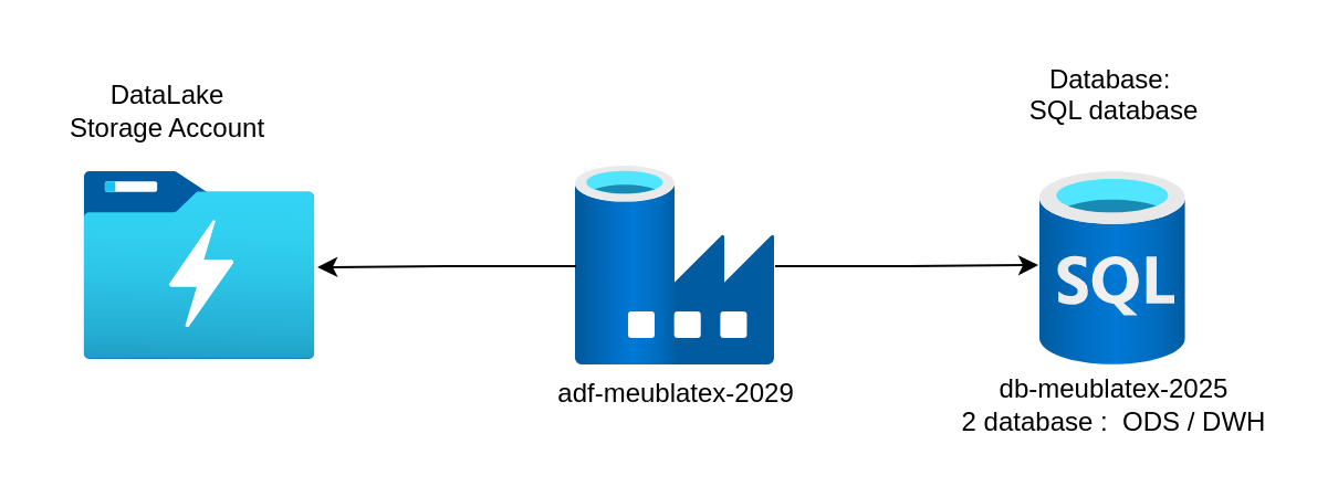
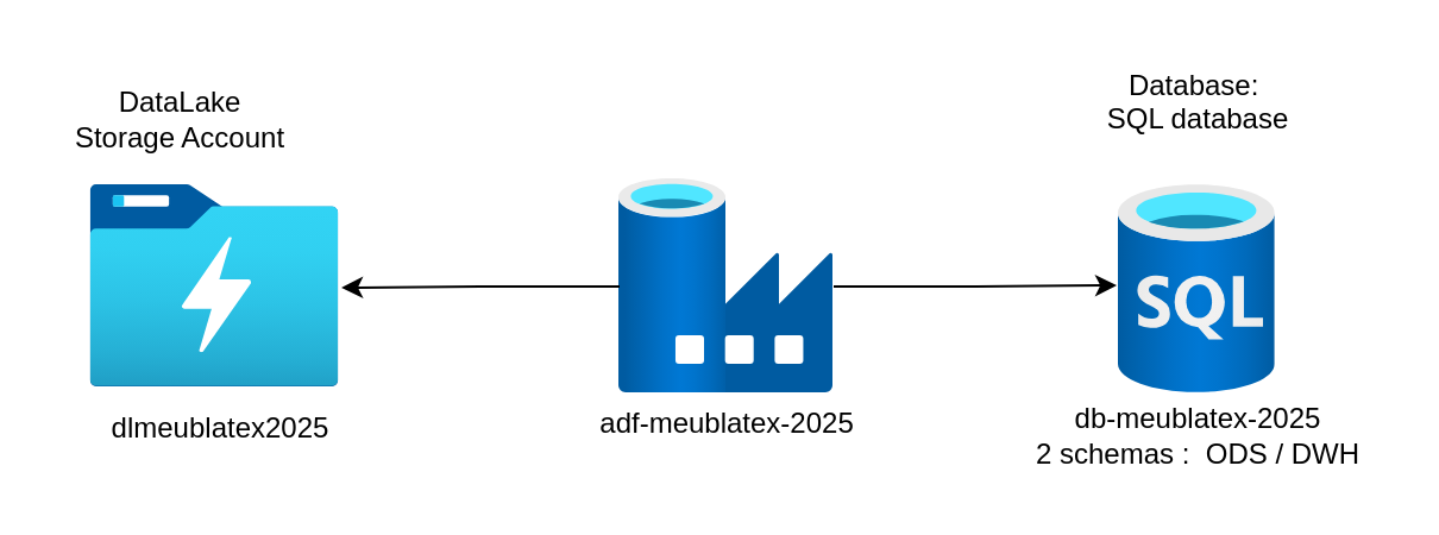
- <mxCell id="8" value="adf-meublatex-2029" style="text;html=1;align=center;verticalAlign=middle;resizable=0;points=[];autosize=1;strokeColor=none;fillColor=none;" vertex="1" parent="1"><mxGeometry x="240" y="162.5" width="130" height="30" as="geometry" /></mxCell>
+ <mxCell id="8" value="adf-meublatex-2025" style="text;html=1;align=center;verticalAlign=middle;resizable=0;points=[];autosize=1;strokeColor=none;fillColor=none;" vertex="1" parent="1"><mxGeometry x="240" y="162.5" width="130" height="30" as="geometry" /></mxCell>
+ <mxCell id="4" value="dlmeublatex2025" style="text;html=1;align=center;verticalAlign=middle;resizable=0;points=[];autosize=1;strokeColor=none;fillColor=none;" vertex="1" parent="1"><mxGeometry x="36.54" y="165" width="110" height="30" as="geometry" /></mxCell>
- <mxCell id="9" value="db-meublatex-2025&lt;div&gt;2 database :&amp;nbsp;&amp;nbsp;&lt;span style=&quot;background-color: transparent; color: light-dark(rgb(0, 0, 0), rgb(255, 255, 255));&quot;&gt;ODS / DWH&lt;/span&gt;&lt;/div&gt;" style="text;html=1;align=center;verticalAlign=middle;resizable=0;points=[];autosize=1;strokeColor=none;fillColor=none;" vertex="1" parent="1"><mxGeometry x="422.94" y="162.5" width="160" height="40" as="geometry" /></mxCell>
+ <mxCell id="9" value="db-meublatex-2025&lt;div&gt;2 schemas :&amp;nbsp;&amp;nbsp;&lt;span style=&quot;background-color: transparent; color: light-dark(rgb(0, 0, 0), rgb(255, 255, 255));&quot;&gt;ODS / DWH&lt;/span&gt;&lt;/div&gt;" style="text;html=1;align=center;verticalAlign=middle;resizable=0;points=[];autosize=1;strokeColor=none;fillColor=none;" vertex="1" parent="1"><mxGeometry x="422.94" y="162.5" width="160" height="40" as="geometry" /></mxCell>
